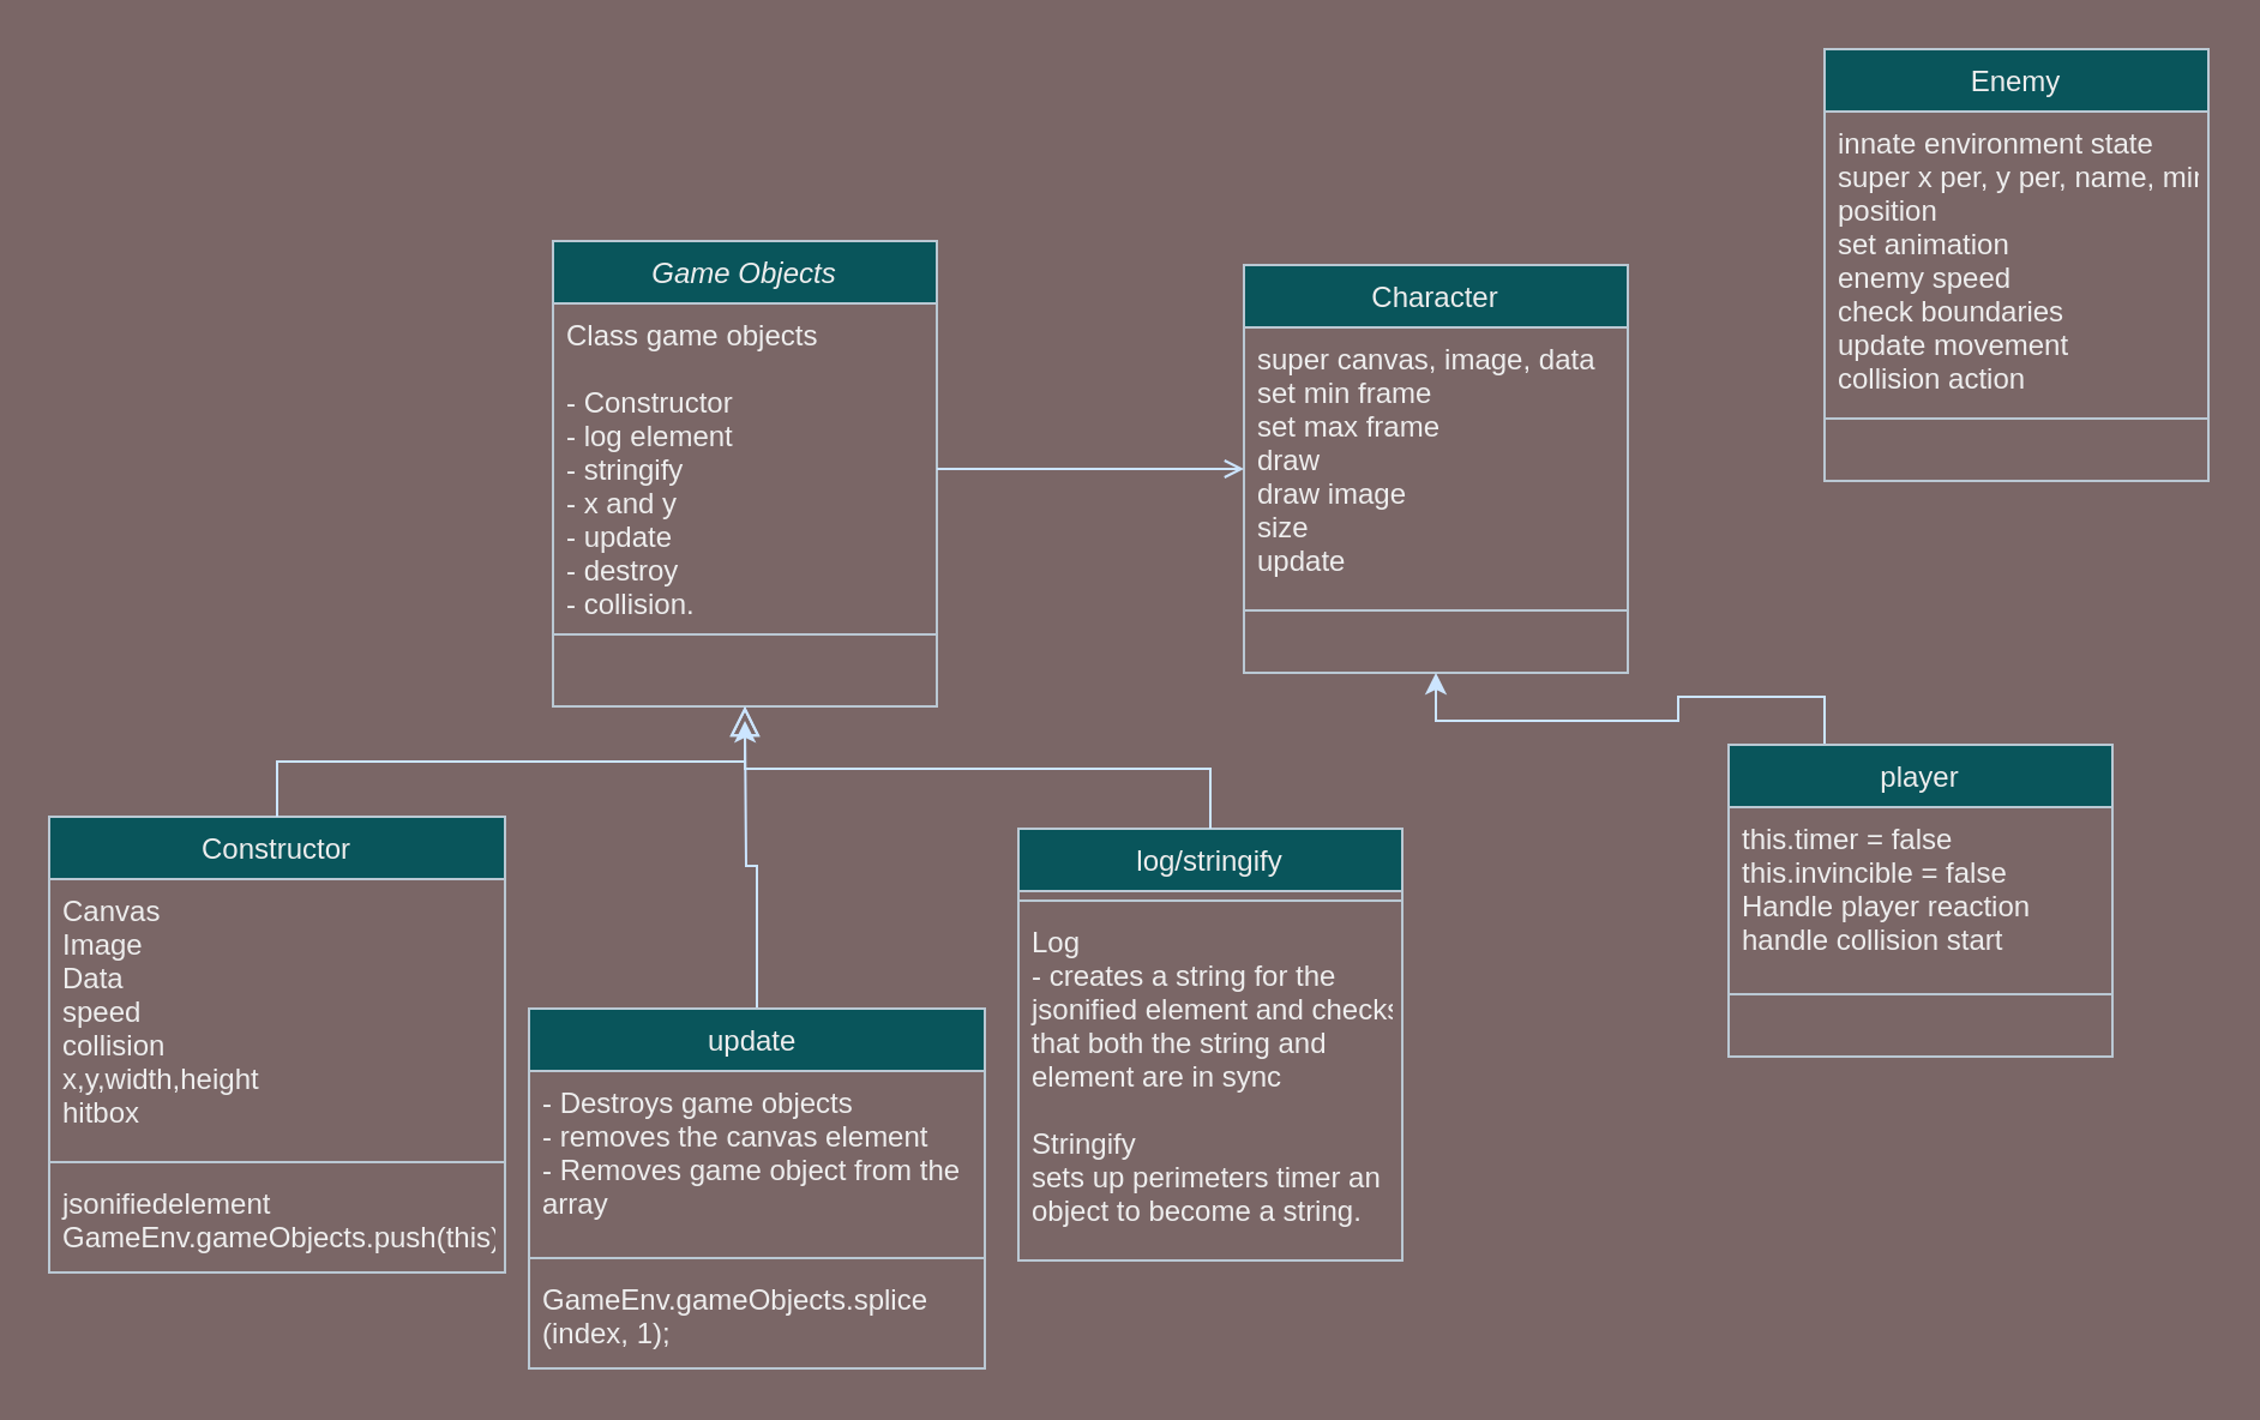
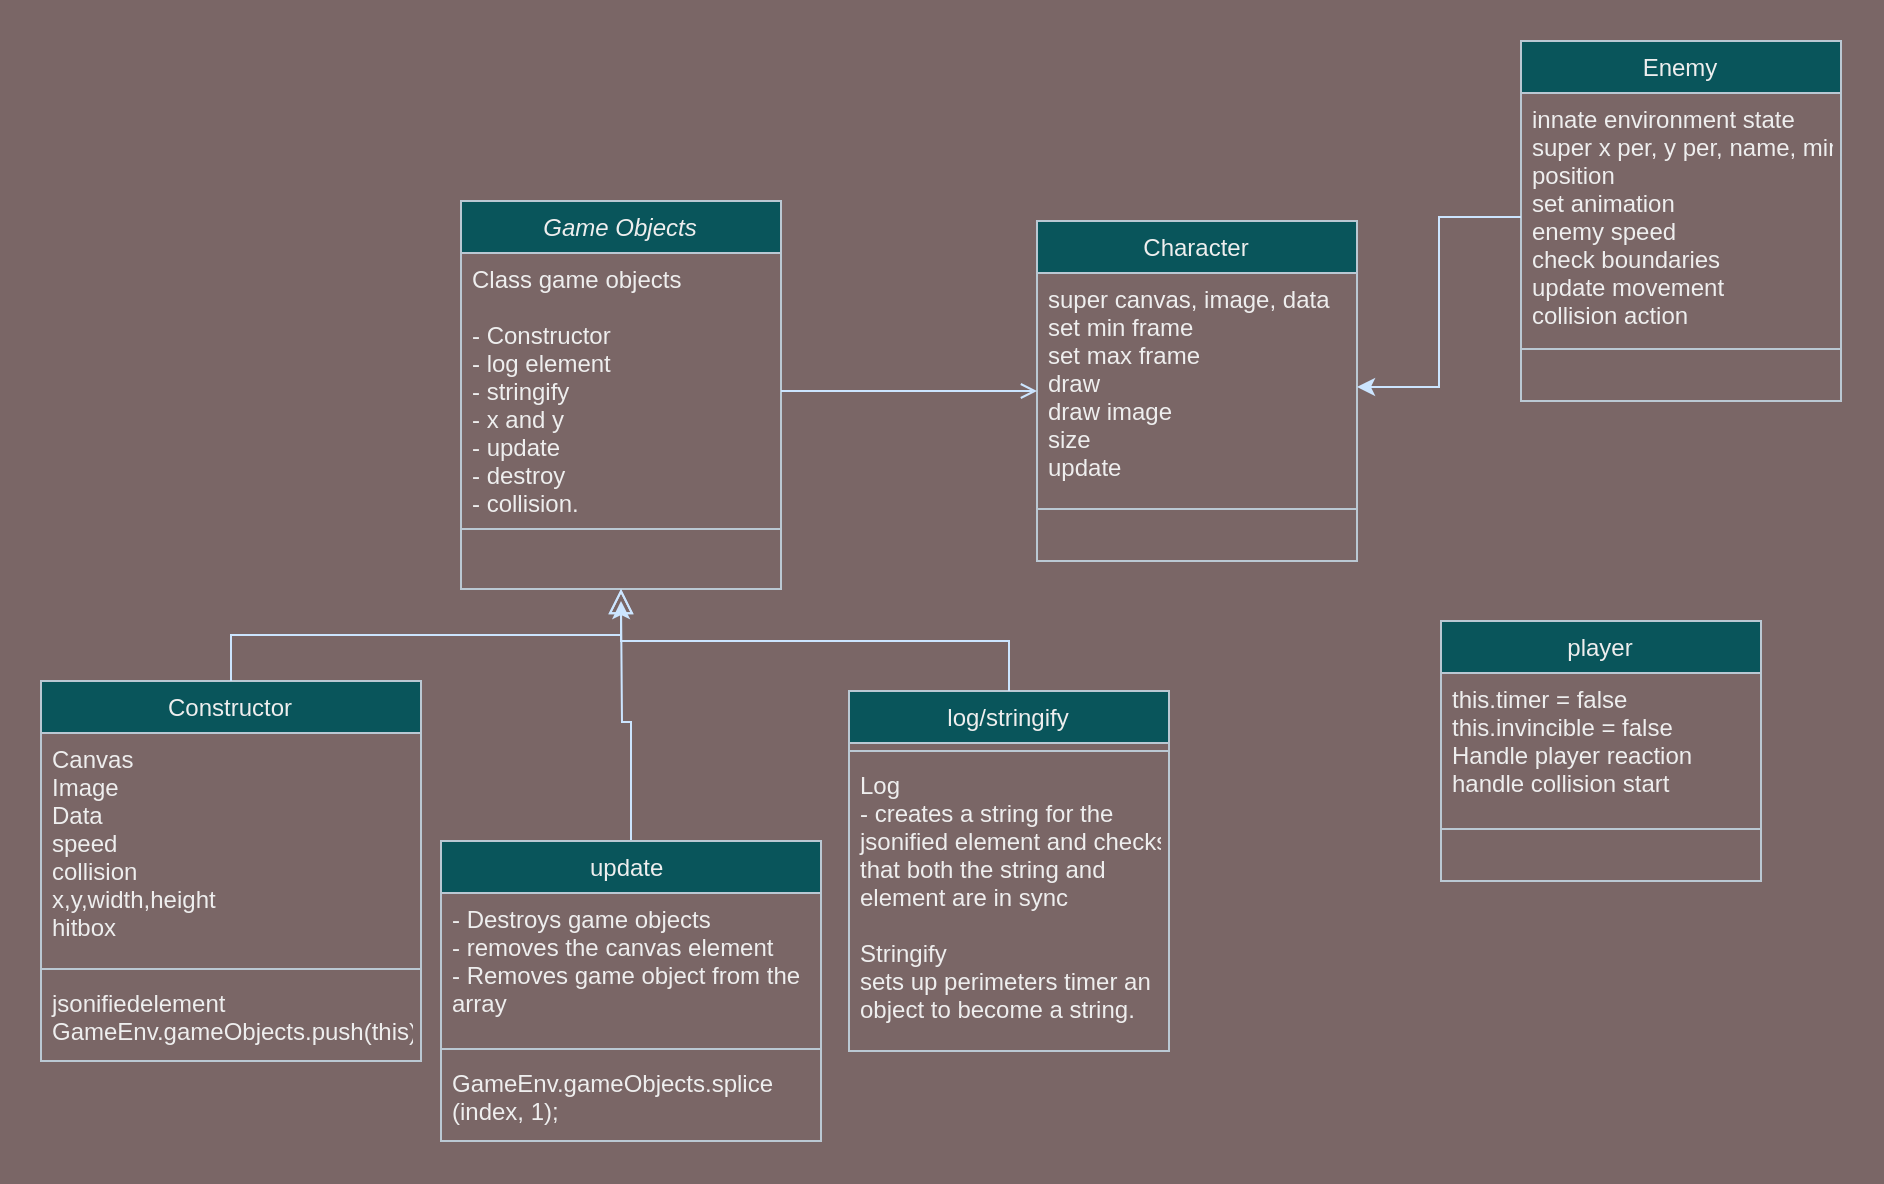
+ <mxCell id="30" style="edgeStyle=orthogonalEdgeStyle;rounded=0;orthogonalLoop=1;jettySize=auto;html=1;exitX=0;exitY=0.5;exitDx=0;exitDy=0;entryX=1;entryY=0.5;entryDx=0;entryDy=0;labelBackgroundColor=none;strokeColor=#CCE5FF;fontColor=default;" edge="1" parent="1" source="28" target="15"><mxGeometry relative="1" as="geometry" /></mxCell>
- <mxCell id="23" style="edgeStyle=orthogonalEdgeStyle;rounded=0;orthogonalLoop=1;jettySize=auto;html=1;exitX=0.25;exitY=0;exitDx=0;exitDy=0;entryX=0.5;entryY=1;entryDx=0;entryDy=0;labelBackgroundColor=none;strokeColor=#CCE5FF;fontColor=default;" edge="1" parent="1" source="24" target="14"><mxGeometry relative="1" as="geometry" /></mxCell>
